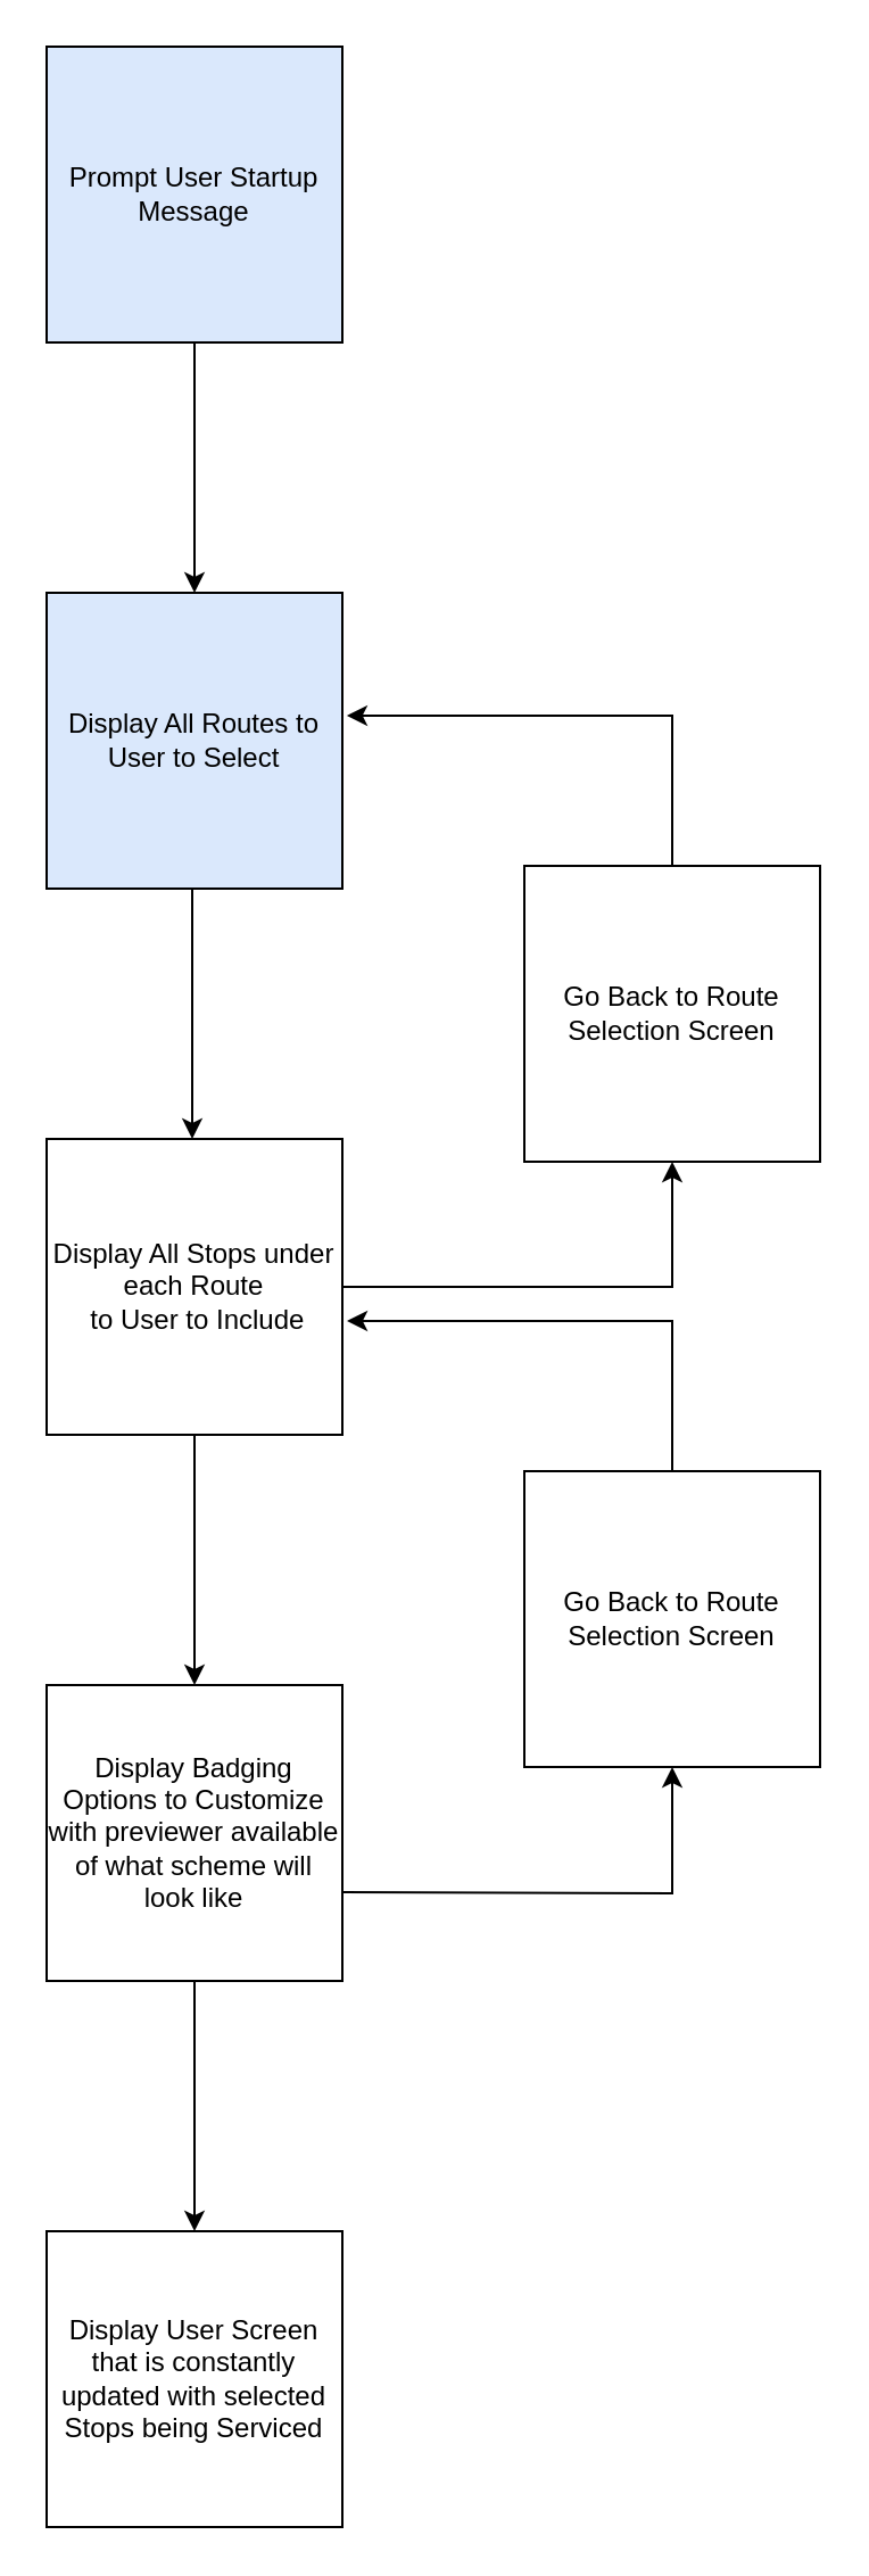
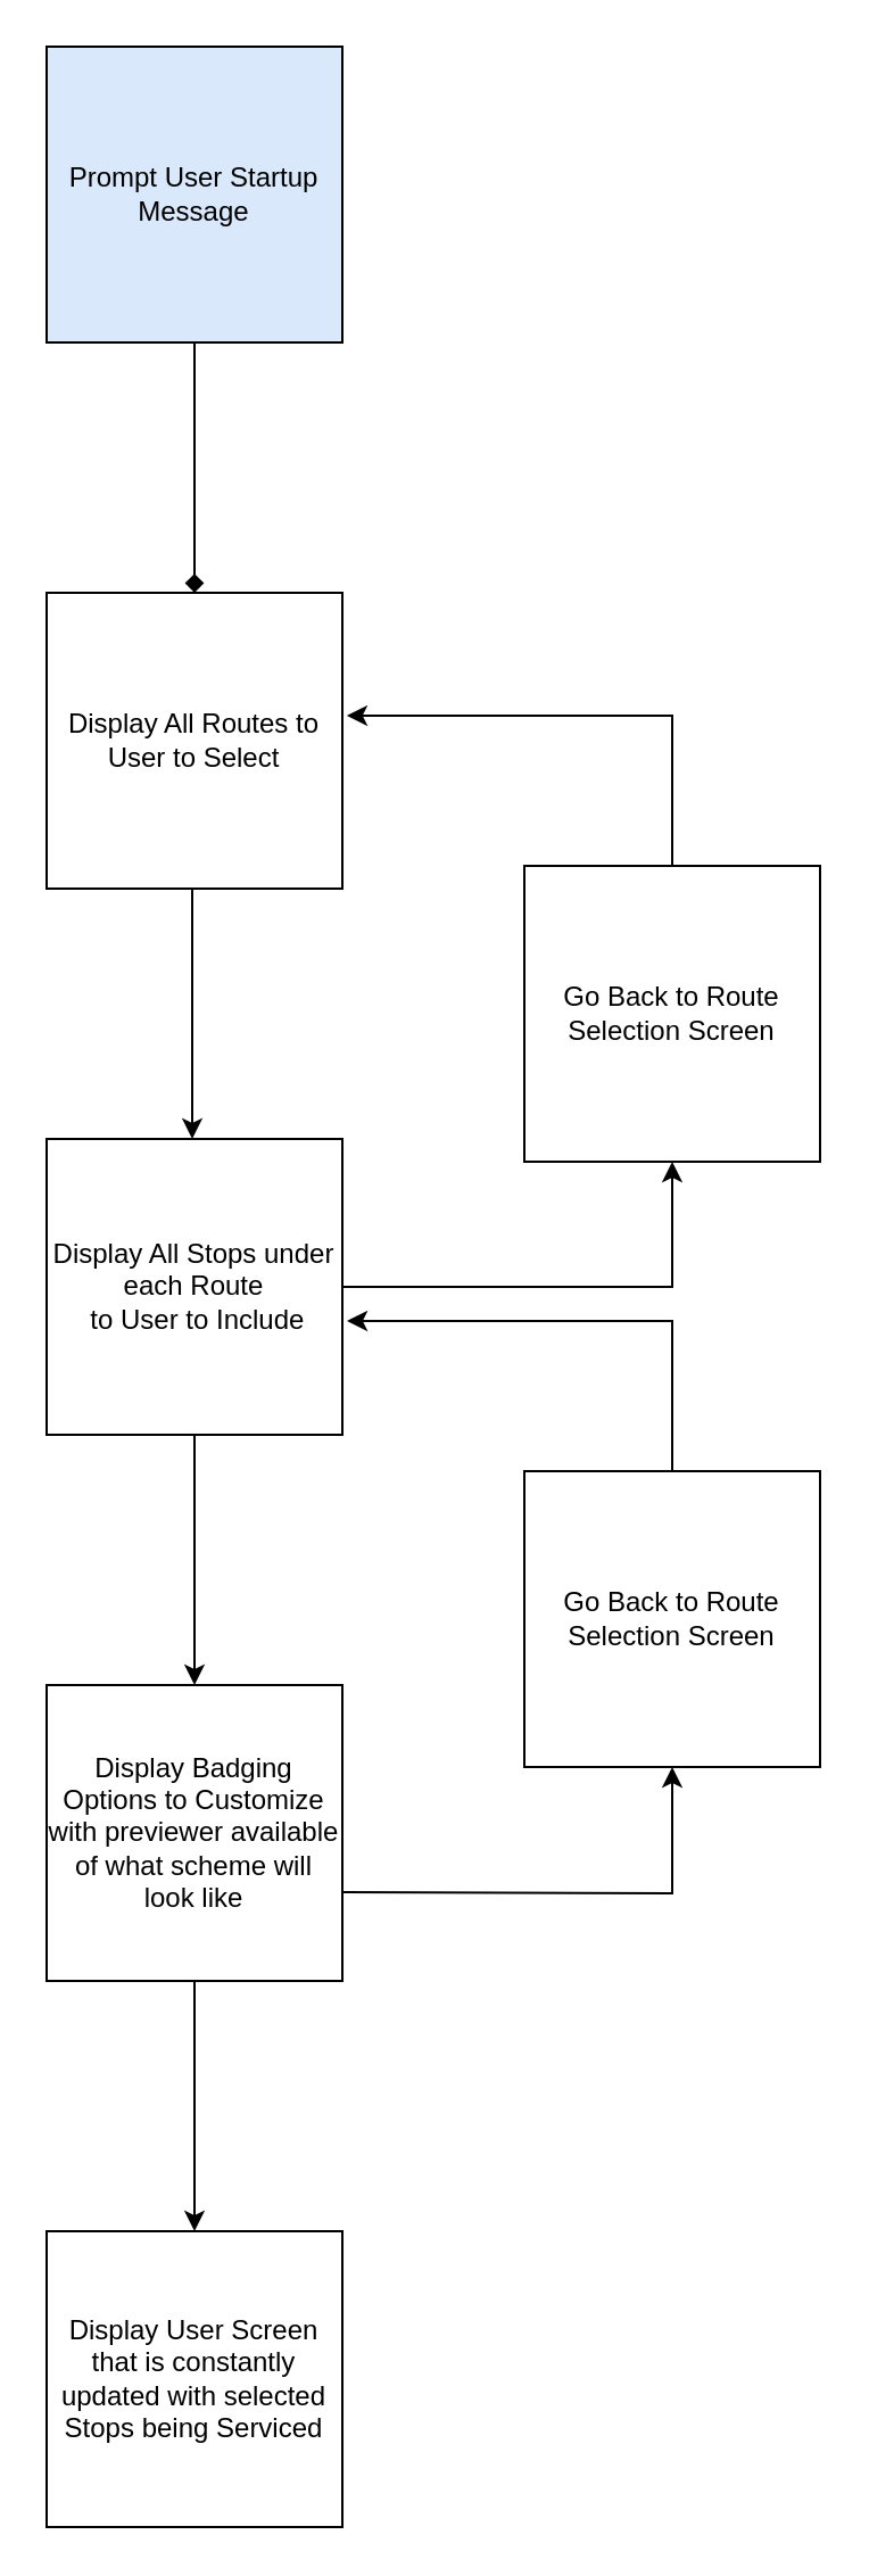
- <mxCell id="4" value="" style="endArrow=classic;html=1;exitX=0.5;exitY=1;exitDx=0;exitDy=0;entryX=0.5;entryY=0;entryDx=0;entryDy=0;" edge="1" parent="1" source="2" target="3"><mxGeometry width="50" height="50" relative="1" as="geometry"><mxPoint x="20" y="460" as="sourcePoint" /><mxPoint x="70" y="410" as="targetPoint" /></mxGeometry></mxCell>
+ <mxCell id="4" value="" style="endArrow=diamond;html=1;exitX=0.5;exitY=1;exitDx=0;exitDy=0;entryX=0.5;entryY=0;entryDx=0;entryDy=0;" edge="1" parent="1" source="2" target="3"><mxGeometry width="50" height="50" relative="1" as="geometry"><mxPoint x="20" y="460" as="sourcePoint" /><mxPoint x="70" y="410" as="targetPoint" /></mxGeometry></mxCell>
- <mxCell id="3" value="Display All Routes to User to Select" style="whiteSpace=wrap;html=1;aspect=fixed;fillColor=#dae8fc;" vertex="1" parent="1"><mxGeometry x="20" y="260" width="130" height="130" as="geometry" /></mxCell>
+ <mxCell id="3" value="Display All Routes to User to Select" style="whiteSpace=wrap;html=1;aspect=fixed;" vertex="1" parent="1"><mxGeometry x="20" y="260" width="130" height="130" as="geometry" /></mxCell>
